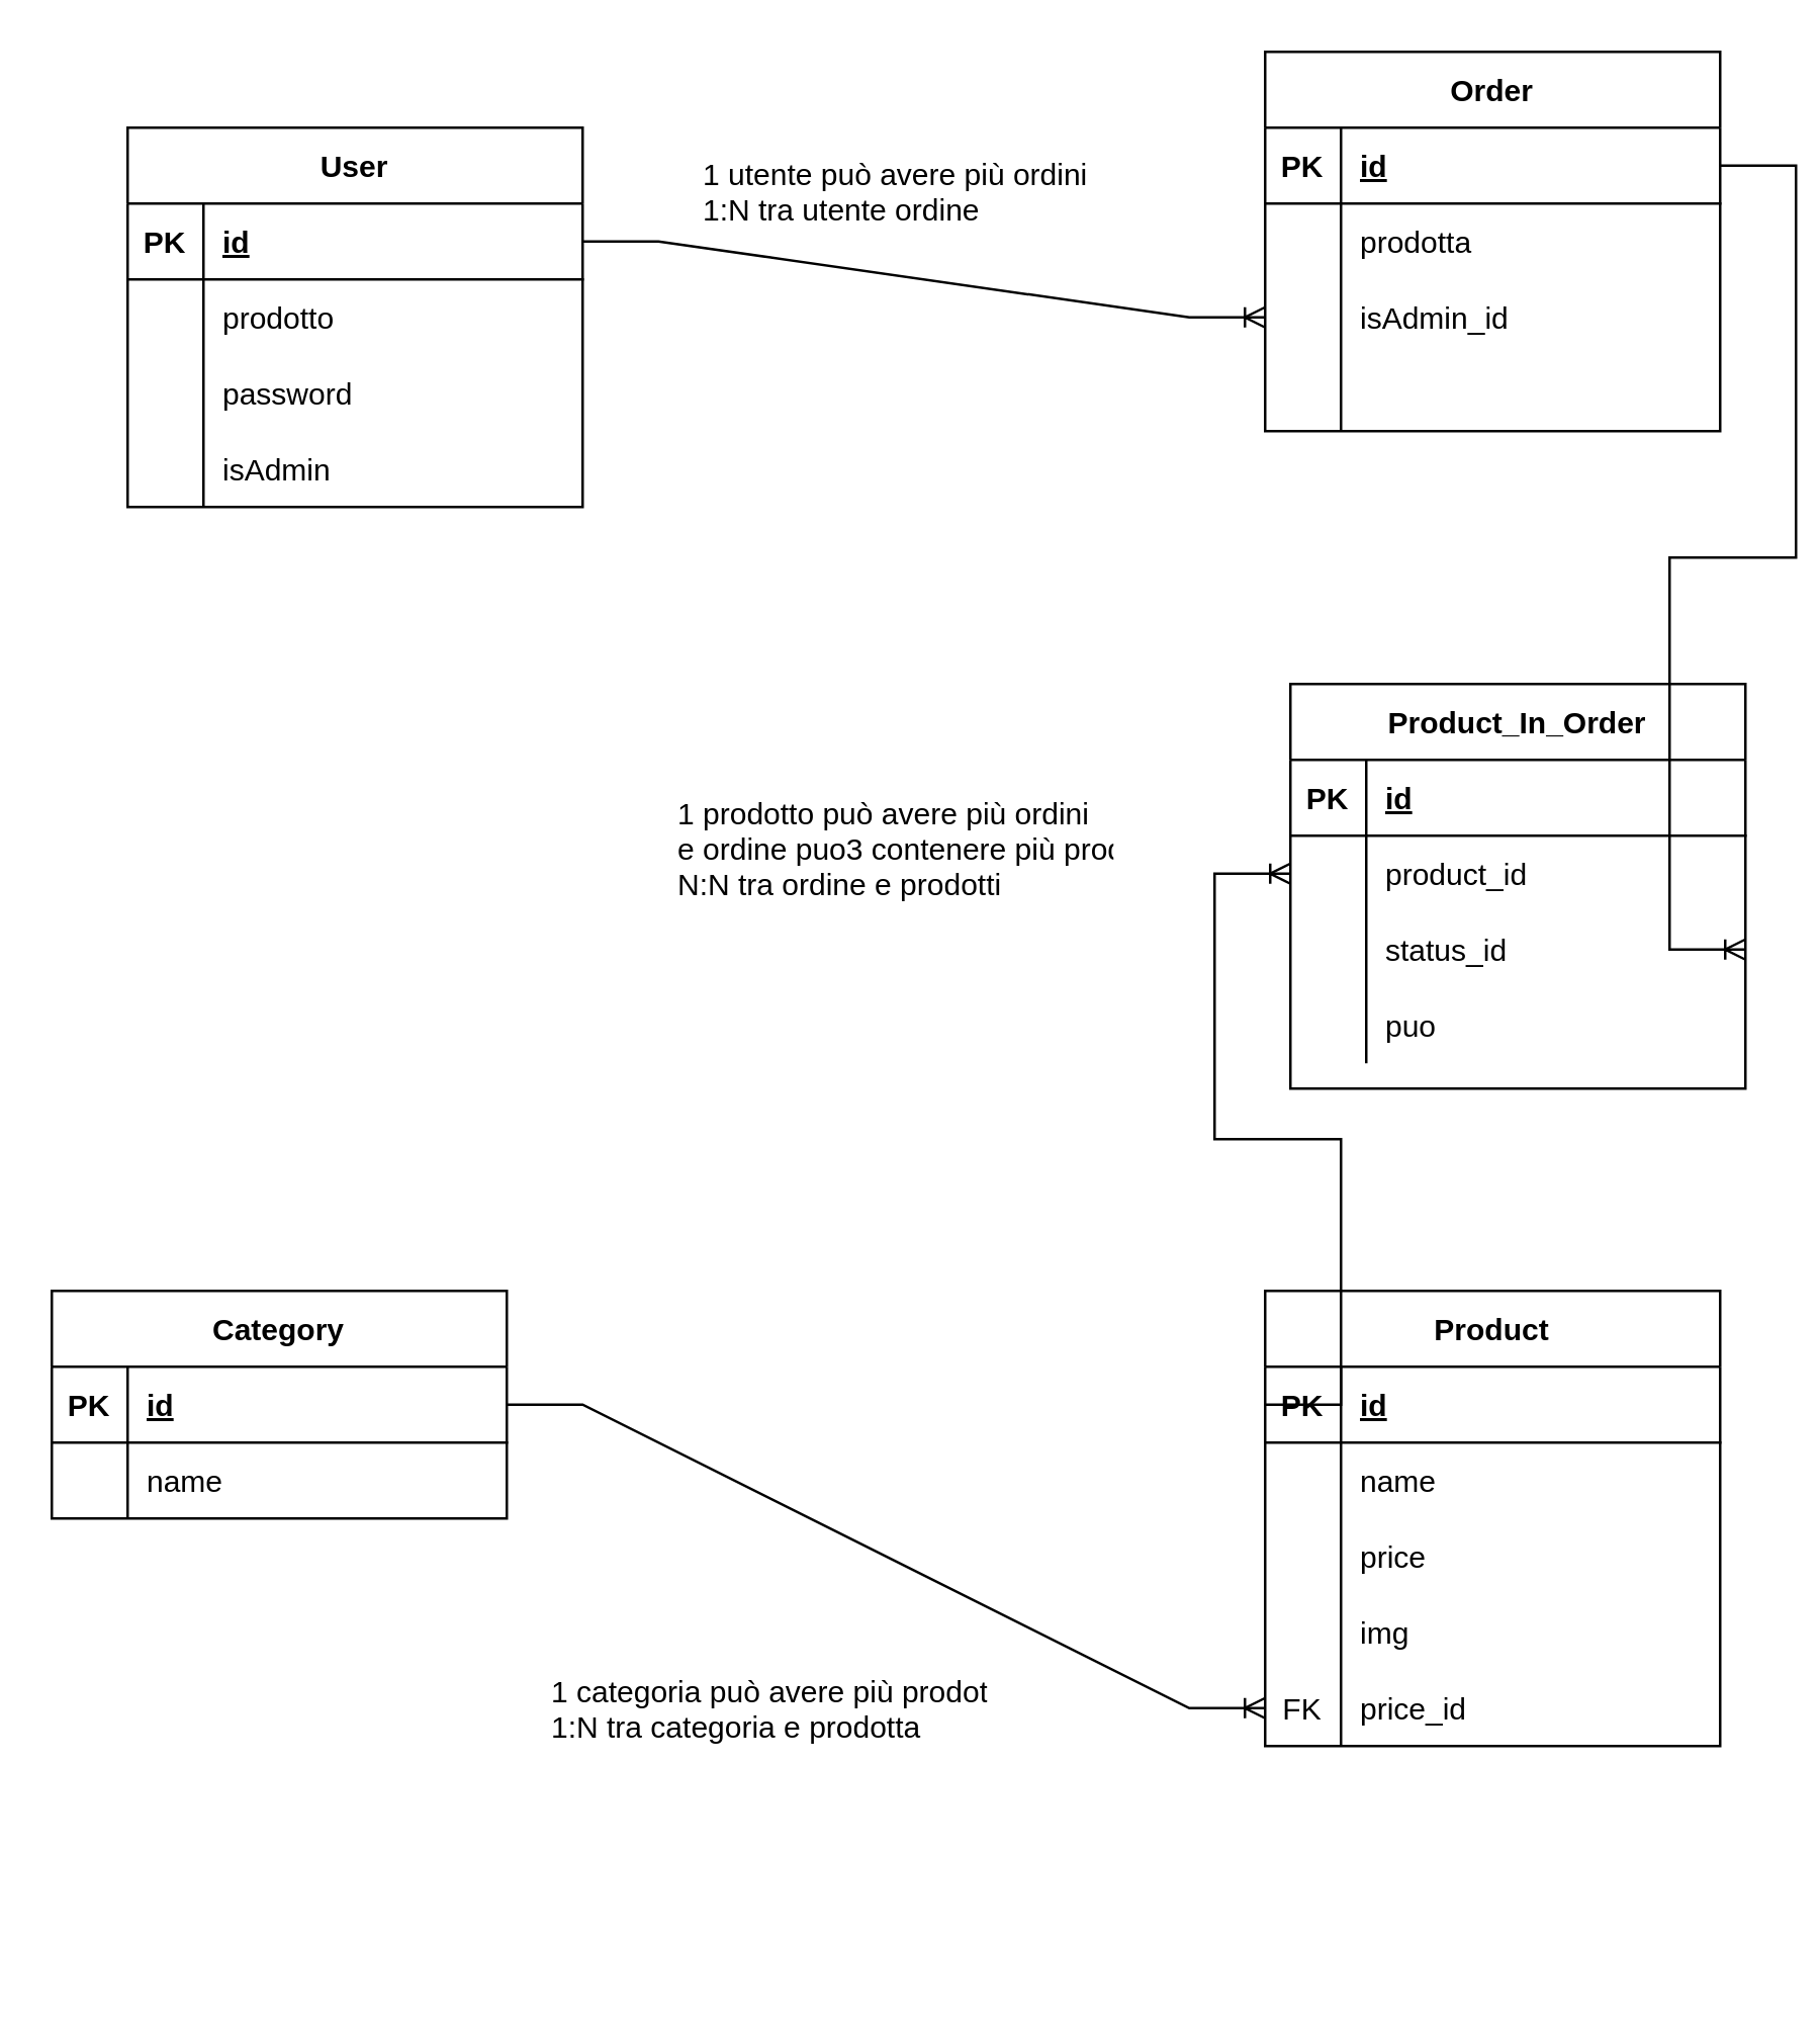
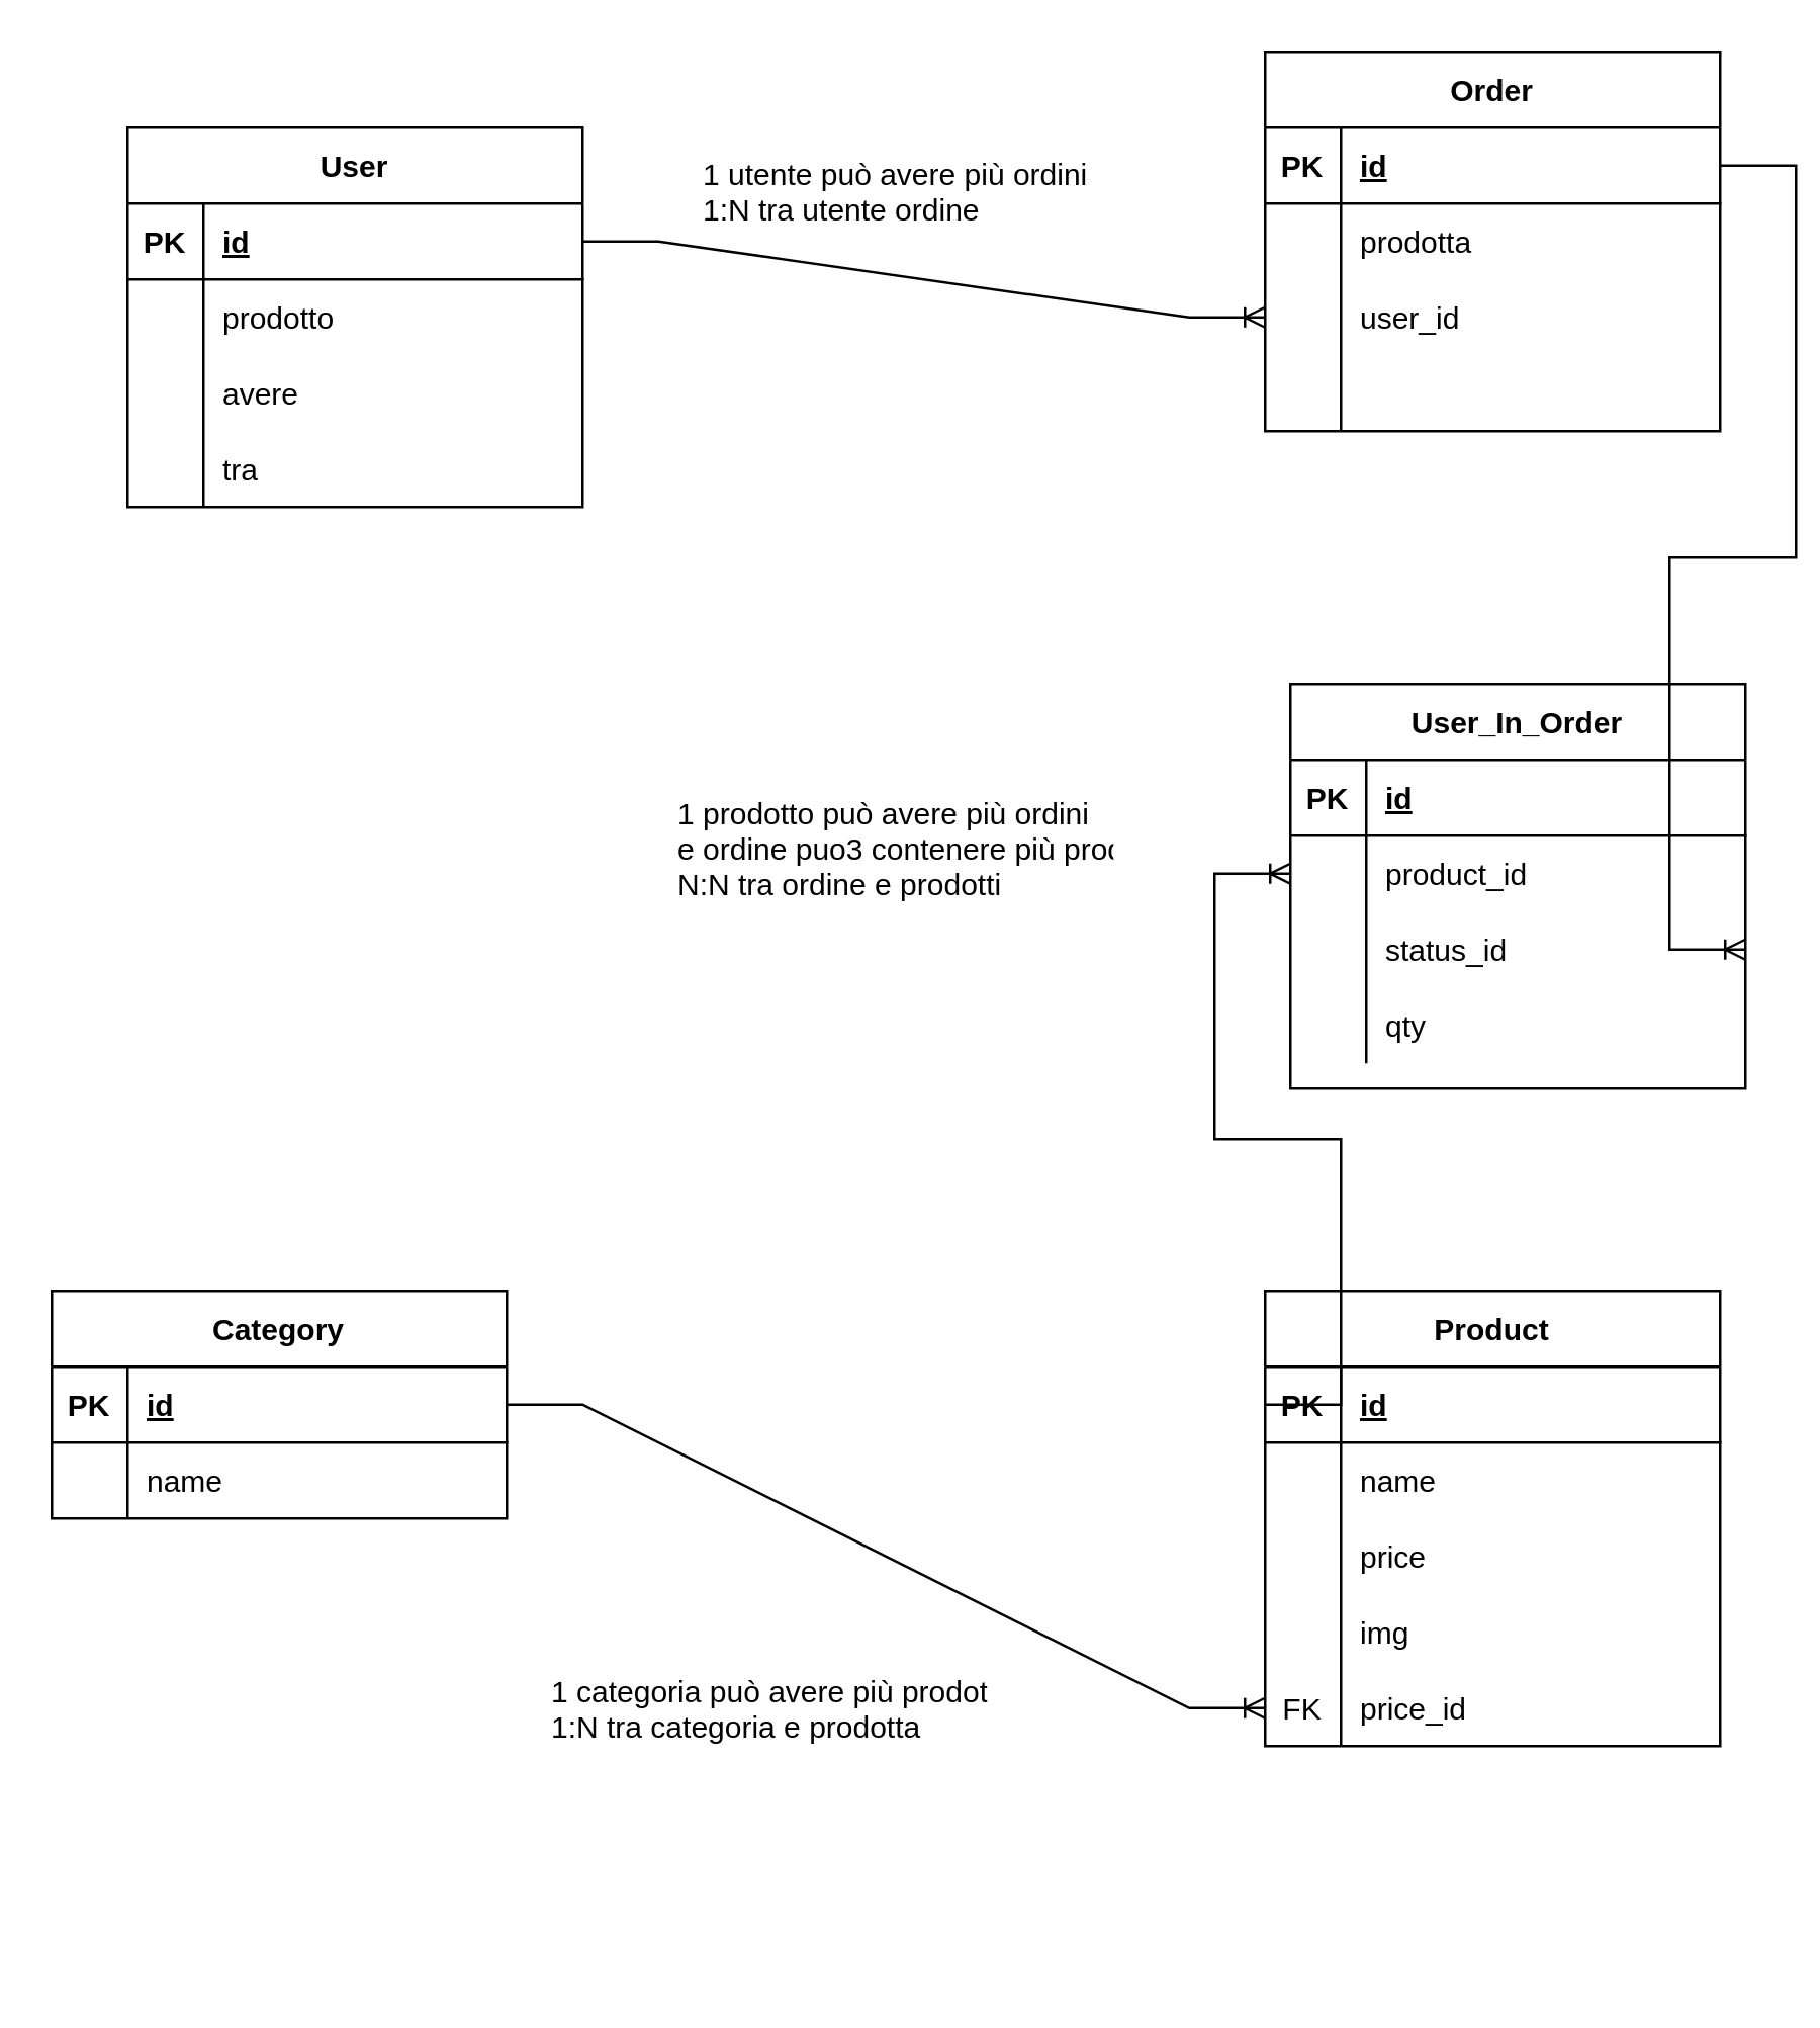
- <mxCell id="48" value="isAdmin_id" style="shape=partialRectangle;connectable=0;fillColor=none;top=0;left=0;bottom=0;right=0;align=left;spacingLeft=6;overflow=hidden;" vertex="1" parent="46"><mxGeometry x="30" width="150" height="30" as="geometry"><mxRectangle width="150" height="30" as="alternateBounds" /></mxGeometry></mxCell>
+ <mxCell id="48" value="user_id" style="shape=partialRectangle;connectable=0;fillColor=none;top=0;left=0;bottom=0;right=0;align=left;spacingLeft=6;overflow=hidden;" vertex="1" parent="46"><mxGeometry x="30" width="150" height="30" as="geometry"><mxRectangle width="150" height="30" as="alternateBounds" /></mxGeometry></mxCell>
- <mxCell id="11" value="password" style="shape=partialRectangle;connectable=0;fillColor=none;top=0;left=0;bottom=0;right=0;align=left;spacingLeft=6;overflow=hidden;" vertex="1" parent="9"><mxGeometry x="30" width="150" height="30" as="geometry"><mxRectangle width="150" height="30" as="alternateBounds" /></mxGeometry></mxCell>
+ <mxCell id="11" value="avere" style="shape=partialRectangle;connectable=0;fillColor=none;top=0;left=0;bottom=0;right=0;align=left;spacingLeft=6;overflow=hidden;" vertex="1" parent="9"><mxGeometry x="30" width="150" height="30" as="geometry"><mxRectangle width="150" height="30" as="alternateBounds" /></mxGeometry></mxCell>
- <mxCell id="14" value="isAdmin" style="shape=partialRectangle;connectable=0;fillColor=none;top=0;left=0;bottom=0;right=0;align=left;spacingLeft=6;overflow=hidden;" vertex="1" parent="12"><mxGeometry x="30" width="150" height="30" as="geometry"><mxRectangle width="150" height="30" as="alternateBounds" /></mxGeometry></mxCell>
+ <mxCell id="14" value="tra" style="shape=partialRectangle;connectable=0;fillColor=none;top=0;left=0;bottom=0;right=0;align=left;spacingLeft=6;overflow=hidden;" vertex="1" parent="12"><mxGeometry x="30" width="150" height="30" as="geometry"><mxRectangle width="150" height="30" as="alternateBounds" /></mxGeometry></mxCell>
- <mxCell id="52" value="Product_In_Order" style="shape=table;startSize=30;container=1;collapsible=1;childLayout=tableLayout;fixedRows=1;rowLines=0;fontStyle=1;align=center;resizeLast=1;" vertex="1" parent="1"><mxGeometry x="510" y="270" width="180" height="160" as="geometry" /></mxCell>
+ <mxCell id="52" value="User_In_Order" style="shape=table;startSize=30;container=1;collapsible=1;childLayout=tableLayout;fixedRows=1;rowLines=0;fontStyle=1;align=center;resizeLast=1;" vertex="1" parent="1"><mxGeometry x="510" y="270" width="180" height="160" as="geometry" /></mxCell>
- <mxCell id="64" value="puo" style="shape=partialRectangle;connectable=0;fillColor=none;top=0;left=0;bottom=0;right=0;align=left;spacingLeft=6;overflow=hidden;" vertex="1" parent="62"><mxGeometry x="30" width="150" height="30" as="geometry"><mxRectangle width="150" height="30" as="alternateBounds" /></mxGeometry></mxCell>
+ <mxCell id="64" value="qty" style="shape=partialRectangle;connectable=0;fillColor=none;top=0;left=0;bottom=0;right=0;align=left;spacingLeft=6;overflow=hidden;" vertex="1" parent="62"><mxGeometry x="30" width="150" height="30" as="geometry"><mxRectangle width="150" height="30" as="alternateBounds" /></mxGeometry></mxCell>
